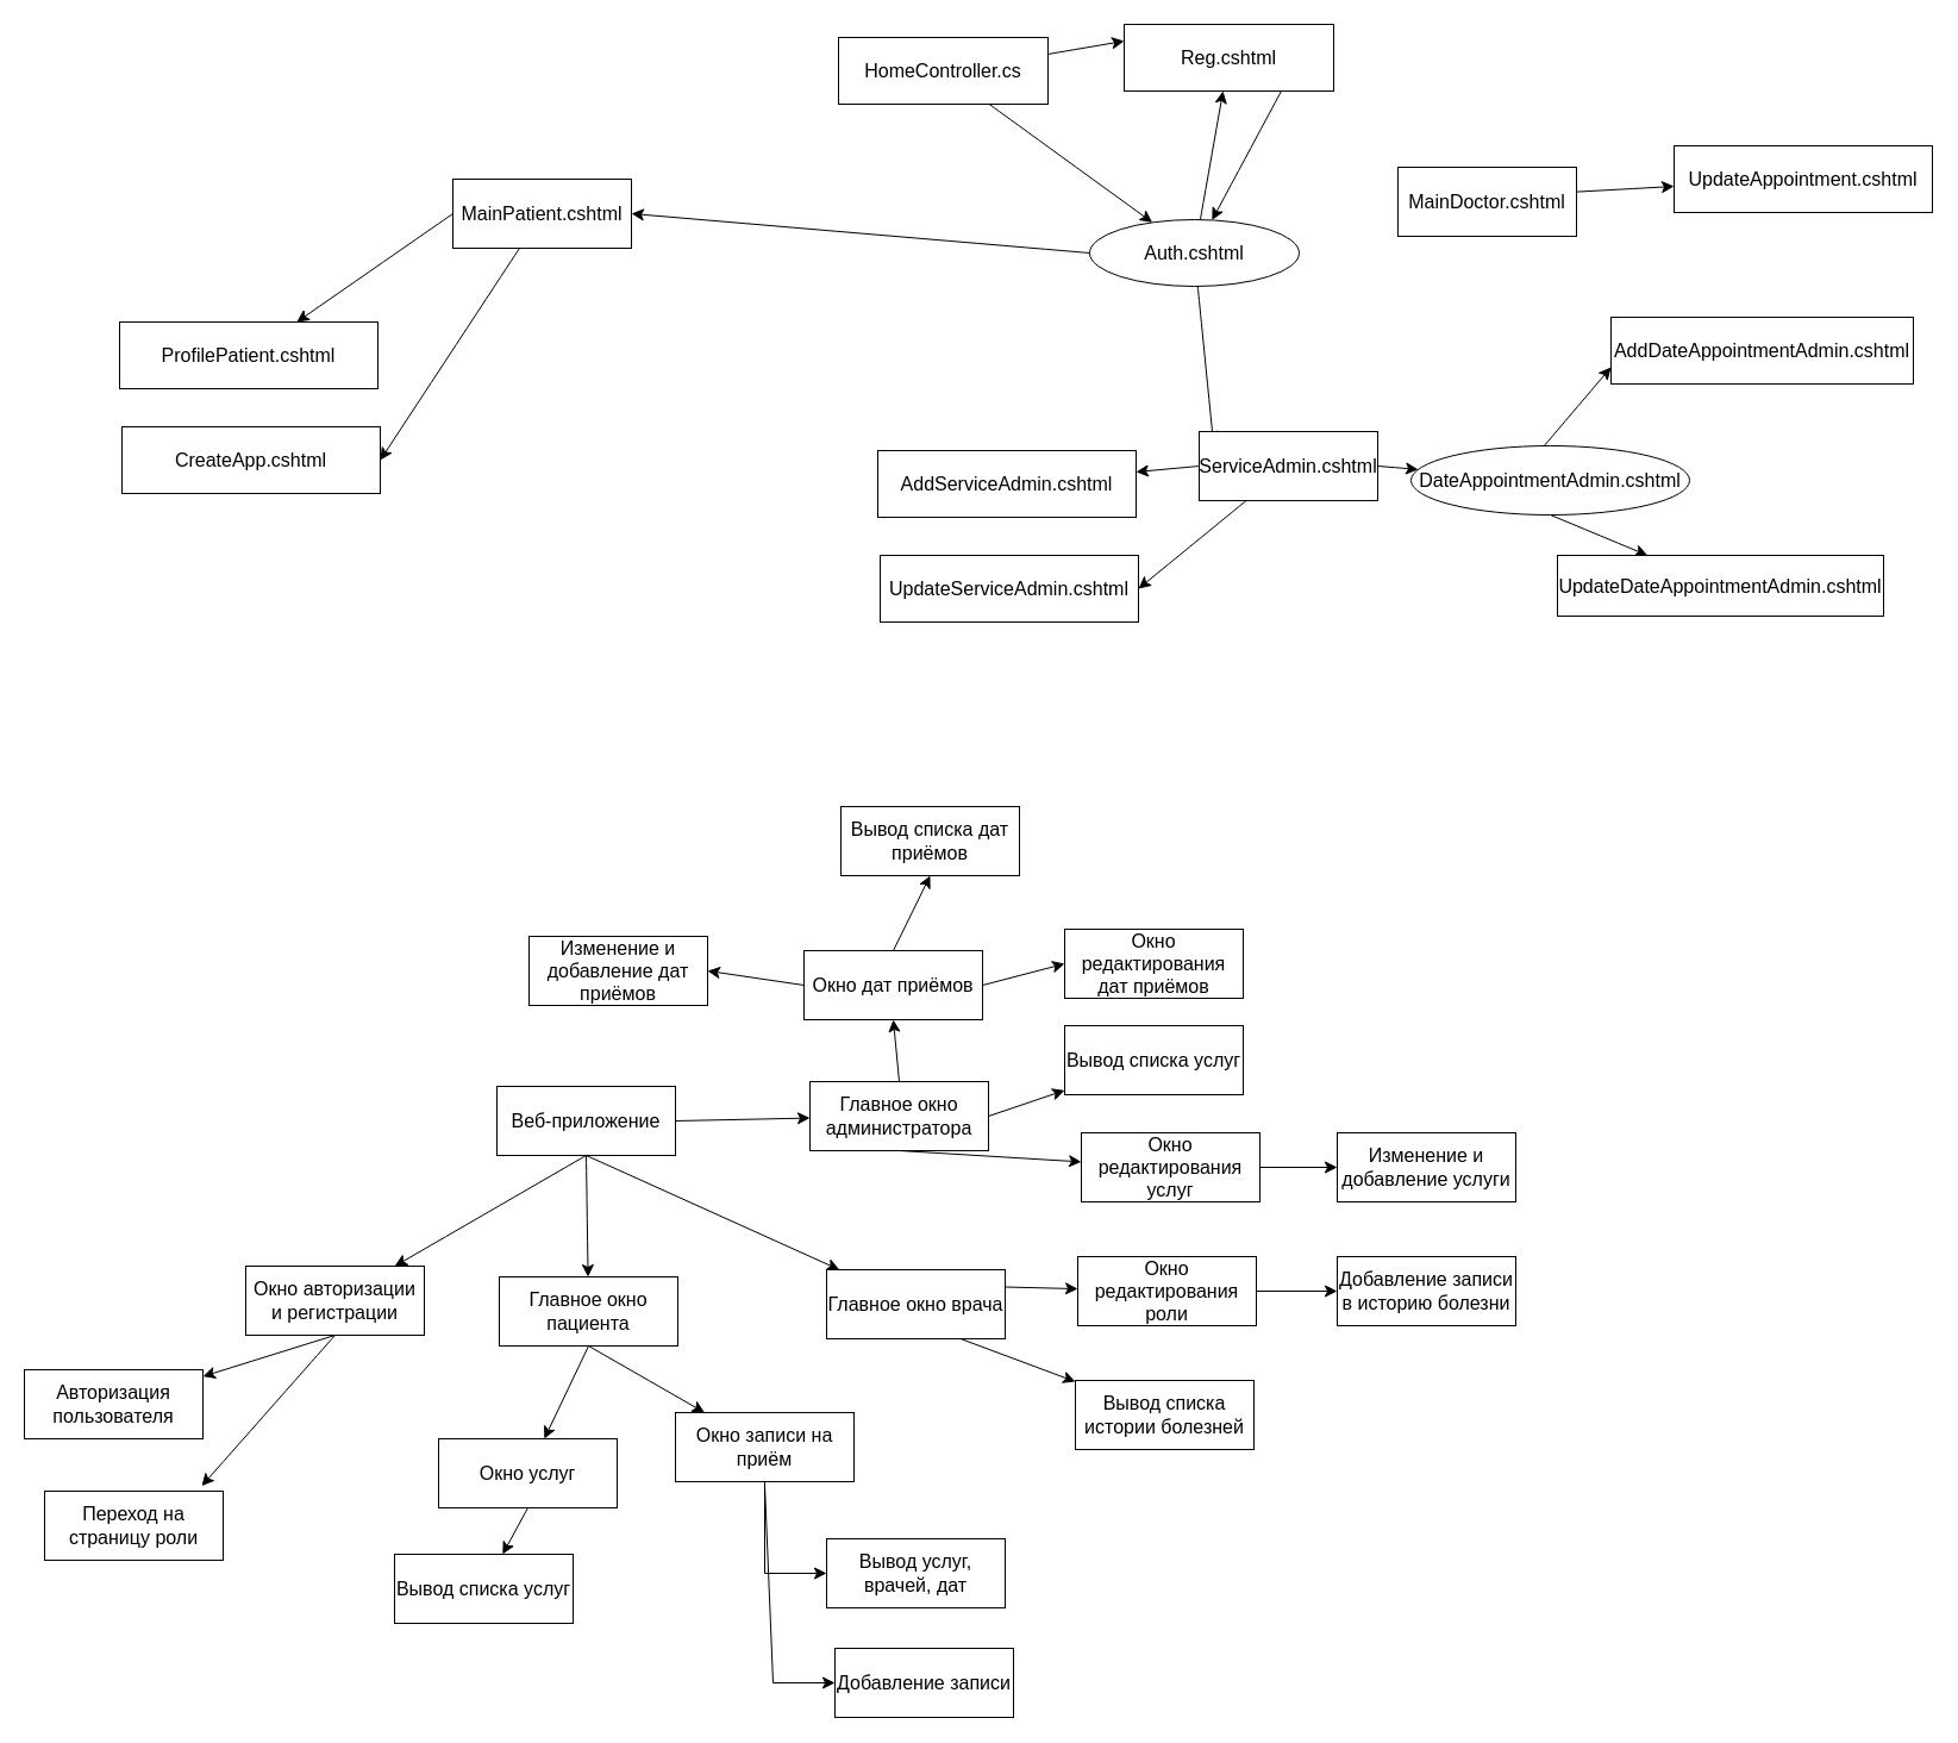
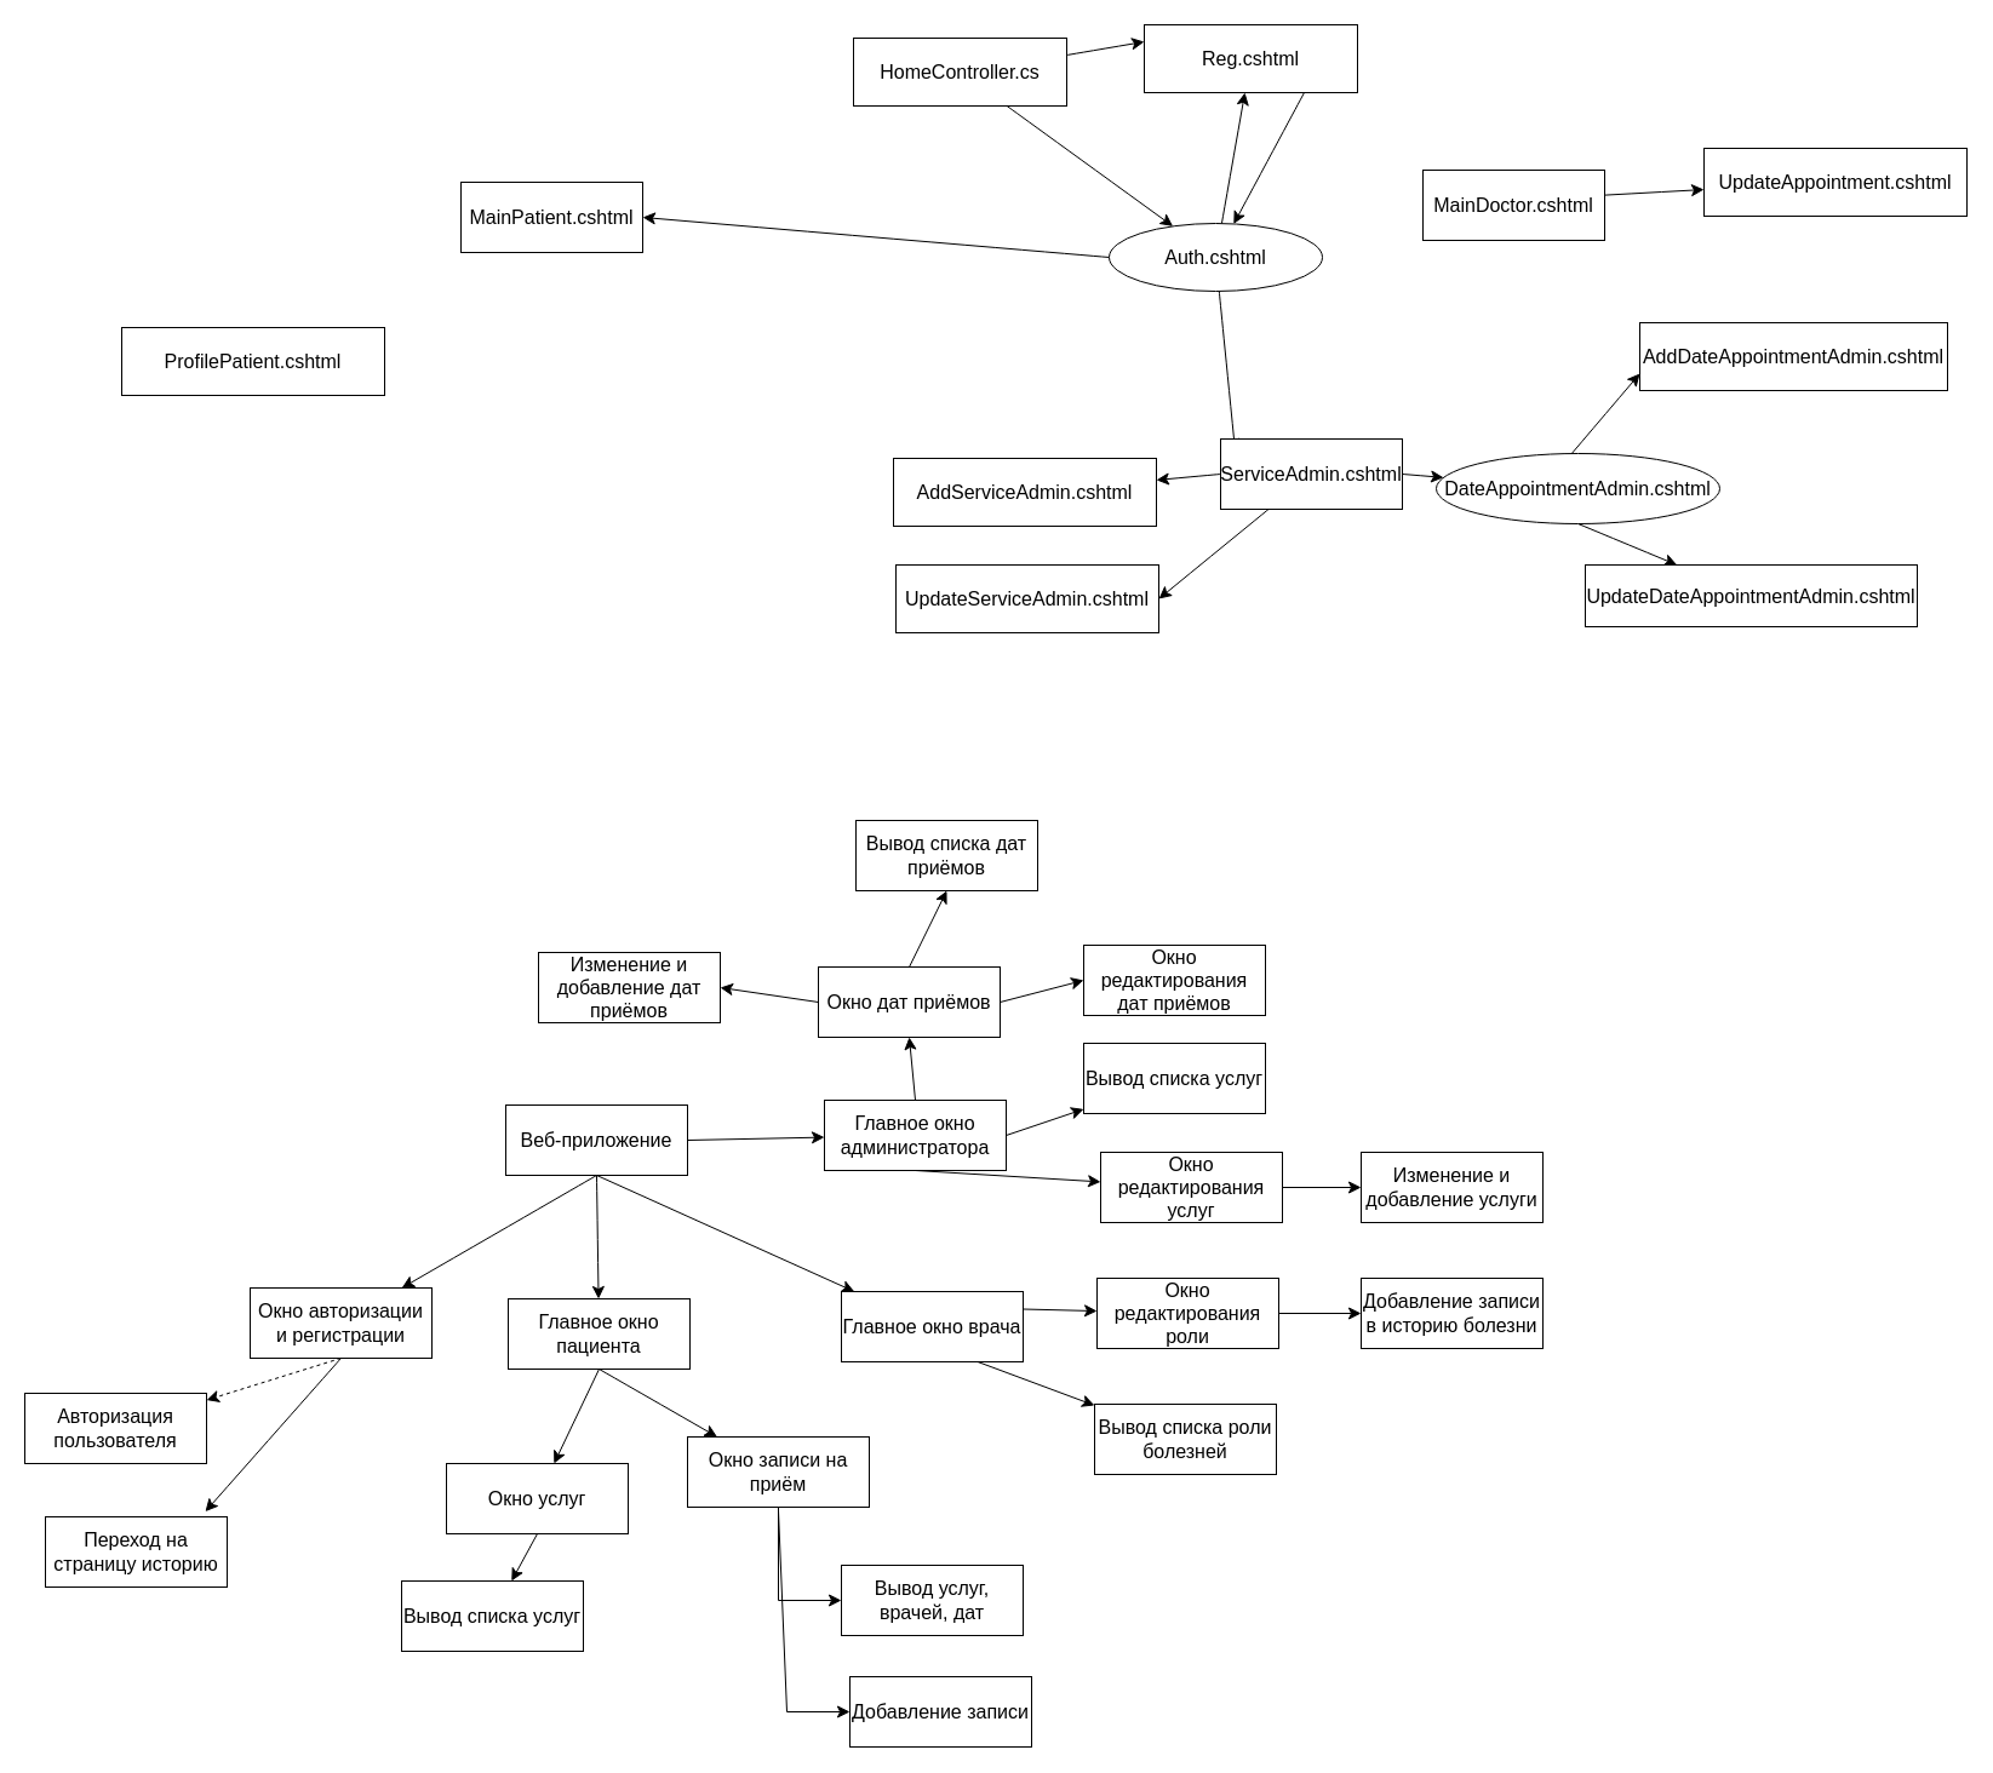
- <mxCell id="20" style="edgeStyle=none;curved=1;rounded=0;orthogonalLoop=1;jettySize=auto;html=1;exitX=0;exitY=0.5;exitDx=0;exitDy=0;fontSize=12;startSize=8;endSize=8;" edge="1" parent="1" source="22" target="23"><mxGeometry relative="1" as="geometry" /></mxCell>
- <mxCell id="21" style="edgeStyle=none;curved=1;rounded=0;orthogonalLoop=1;jettySize=auto;html=1;entryX=1;entryY=0.5;entryDx=0;entryDy=0;fontSize=12;startSize=8;endSize=8;" edge="1" parent="1" source="22" target="24"><mxGeometry relative="1" as="geometry" /></mxCell>
- <mxCell id="24" value="CreateApp.cshtml" style="whiteSpace=wrap;html=1;fontSize=16;" vertex="1" parent="1"><mxGeometry x="102" y="358" width="217" height="56" as="geometry" /></mxCell>
- <mxCell id="35" style="edgeStyle=none;rounded=0;orthogonalLoop=1;jettySize=auto;html=1;exitX=0.5;exitY=1;exitDx=0;exitDy=0;fontSize=12;startSize=8;endSize=8;" edge="1" parent="1" source="37" target="39"><mxGeometry relative="1" as="geometry"><mxPoint x="281" y="1214.333" as="targetPoint" /></mxGeometry></mxCell>
+ <mxCell id="35" style="edgeStyle=none;rounded=0;orthogonalLoop=1;jettySize=auto;html=1;exitX=0.5;exitY=1;exitDx=0;exitDy=0;fontSize=12;startSize=8;endSize=8;dashed=1;" edge="1" parent="1" source="37" target="39"><mxGeometry relative="1" as="geometry"><mxPoint x="281" y="1214.333" as="targetPoint" /></mxGeometry></mxCell>
- <mxCell id="54" value="Вывод списка истории болезней" style="whiteSpace=wrap;html=1;fontSize=16;" vertex="1" parent="1"><mxGeometry x="903" y="1159" width="150" height="58" as="geometry" /></mxCell>
+ <mxCell id="54" value="Вывод списка роли болезней" style="whiteSpace=wrap;html=1;fontSize=16;" vertex="1" parent="1"><mxGeometry x="903" y="1159" width="150" height="58" as="geometry" /></mxCell>
- <mxCell id="38" value="Переход на страницу роли" style="whiteSpace=wrap;html=1;fontSize=16;" vertex="1" parent="1"><mxGeometry x="37" y="1252" width="150" height="58" as="geometry" /></mxCell>
+ <mxCell id="38" value="Переход на страницу историю" style="whiteSpace=wrap;html=1;fontSize=16;" vertex="1" parent="1"><mxGeometry x="37" y="1252" width="150" height="58" as="geometry" /></mxCell>
